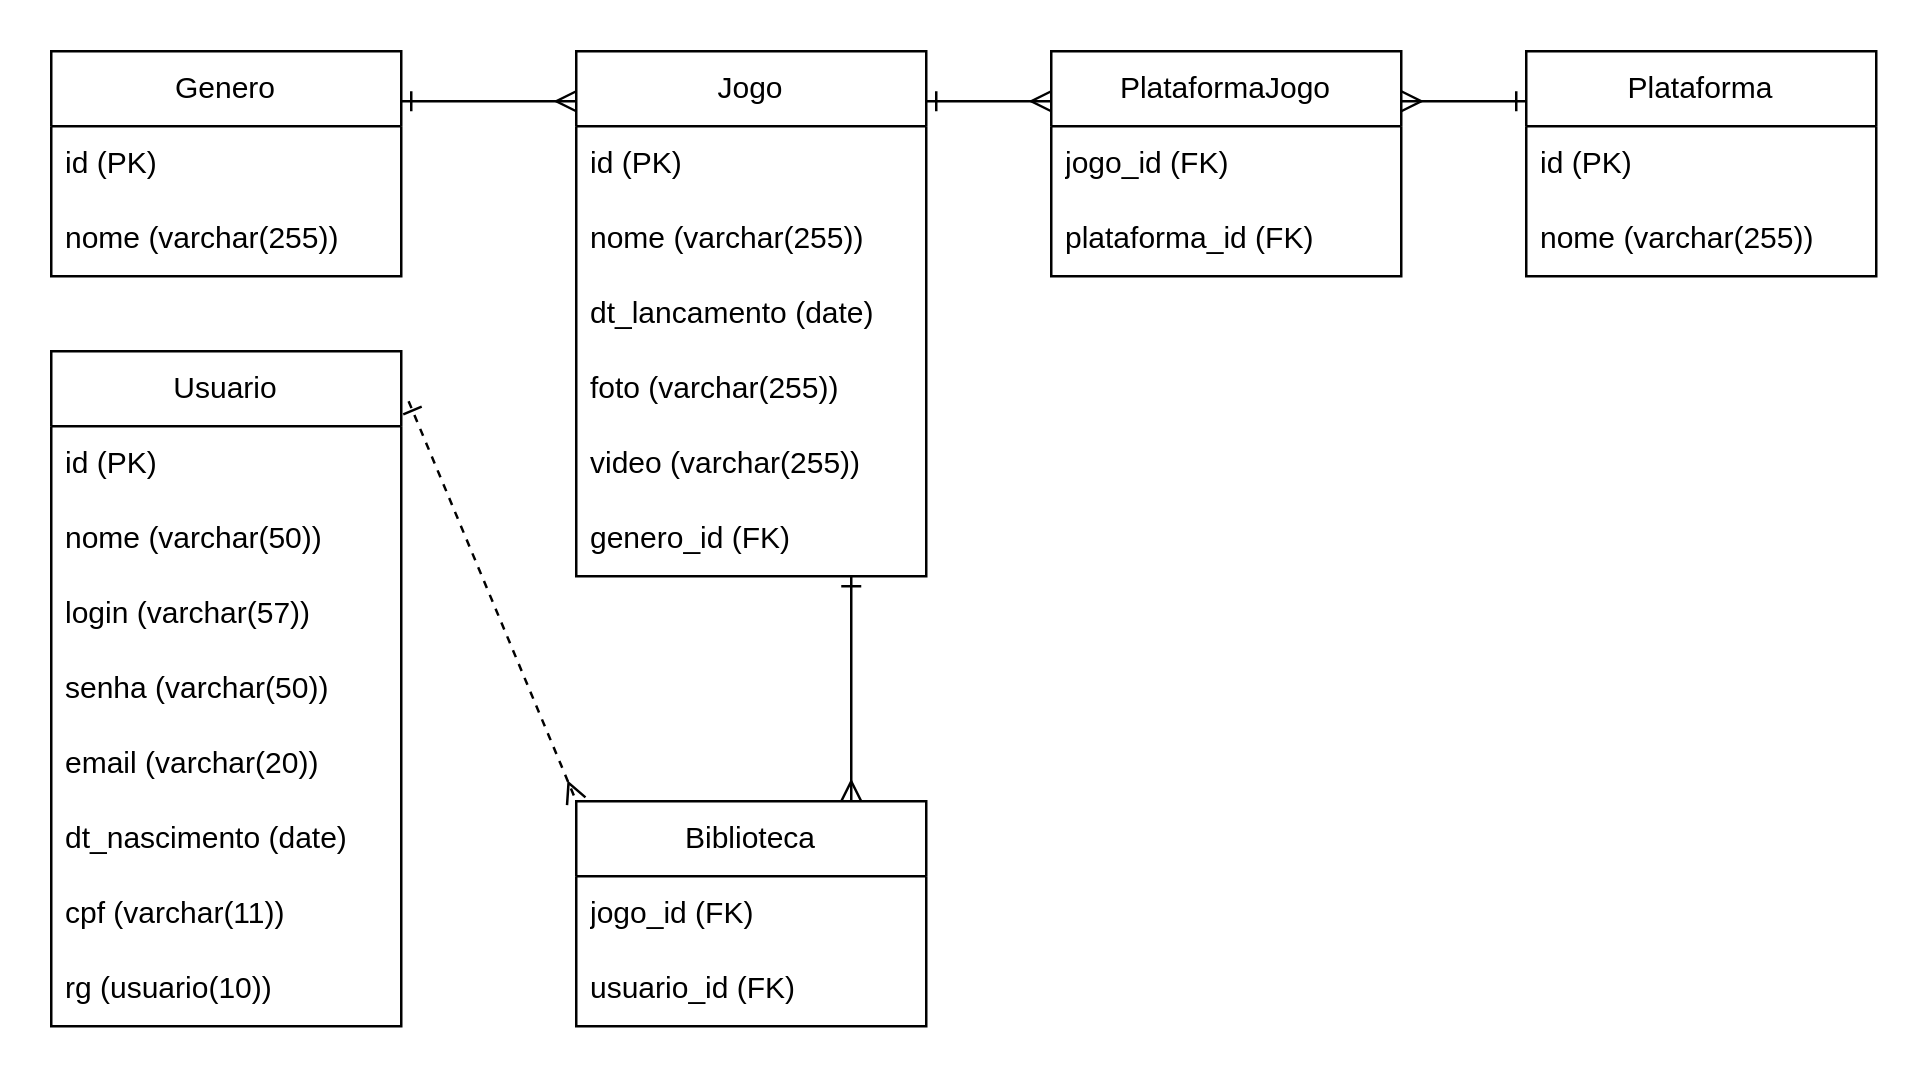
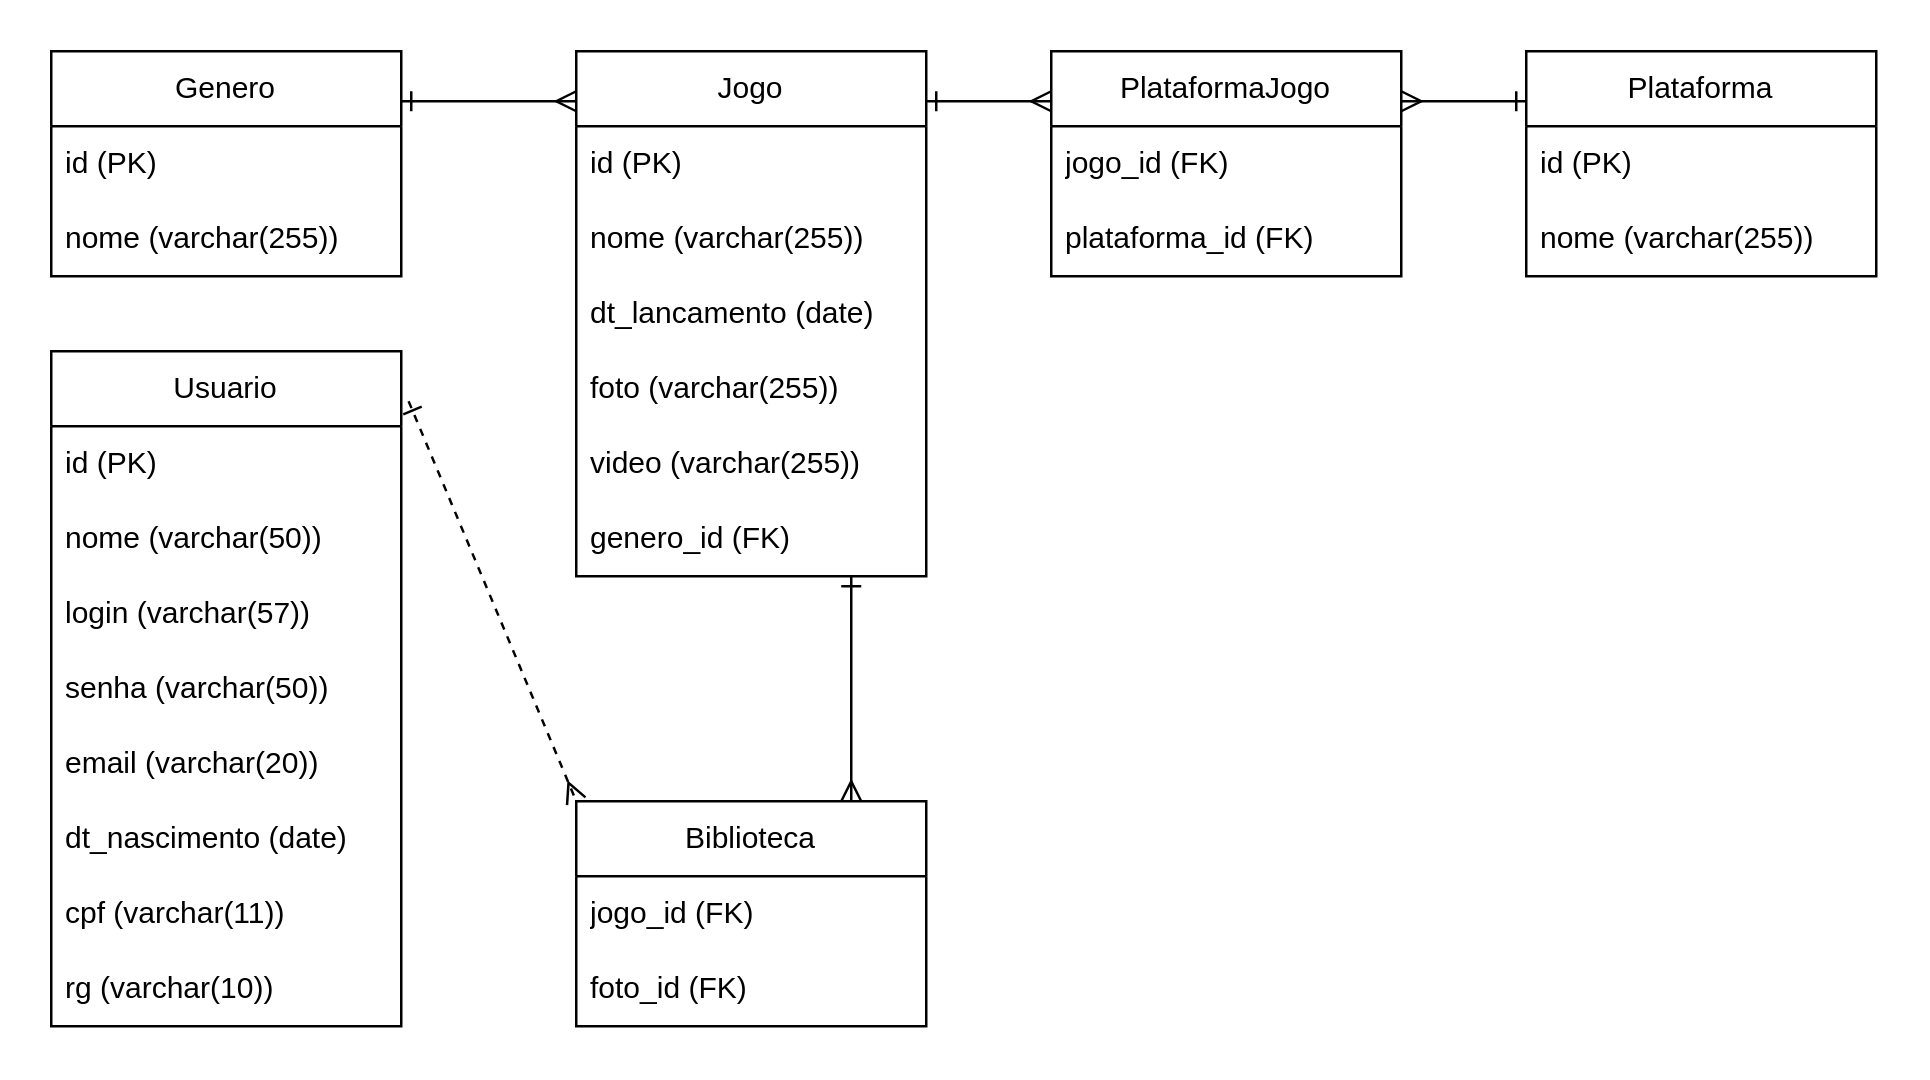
- <mxCell id="10" value="rg (usuario(10))" style="text;strokeColor=none;fillColor=none;align=left;verticalAlign=middle;spacingLeft=4;spacingRight=4;overflow=hidden;points=[[0,0.5],[1,0.5]];portConstraint=eastwest;rotatable=0;whiteSpace=wrap;html=1;" vertex="1" parent="2"><mxGeometry y="240" width="140" height="30" as="geometry" /></mxCell>
+ <mxCell id="10" value="rg (varchar(10))" style="text;strokeColor=none;fillColor=none;align=left;verticalAlign=middle;spacingLeft=4;spacingRight=4;overflow=hidden;points=[[0,0.5],[1,0.5]];portConstraint=eastwest;rotatable=0;whiteSpace=wrap;html=1;" vertex="1" parent="2"><mxGeometry y="240" width="140" height="30" as="geometry" /></mxCell>
- <mxCell id="29" value="usuario_id (FK)" style="text;strokeColor=none;fillColor=none;align=left;verticalAlign=middle;spacingLeft=4;spacingRight=4;overflow=hidden;points=[[0,0.5],[1,0.5]];portConstraint=eastwest;rotatable=0;whiteSpace=wrap;html=1;" vertex="1" parent="27"><mxGeometry y="60" width="140" height="30" as="geometry" /></mxCell>
+ <mxCell id="29" value="foto_id (FK)" style="text;strokeColor=none;fillColor=none;align=left;verticalAlign=middle;spacingLeft=4;spacingRight=4;overflow=hidden;points=[[0,0.5],[1,0.5]];portConstraint=eastwest;rotatable=0;whiteSpace=wrap;html=1;" vertex="1" parent="27"><mxGeometry y="60" width="140" height="30" as="geometry" /></mxCell>
